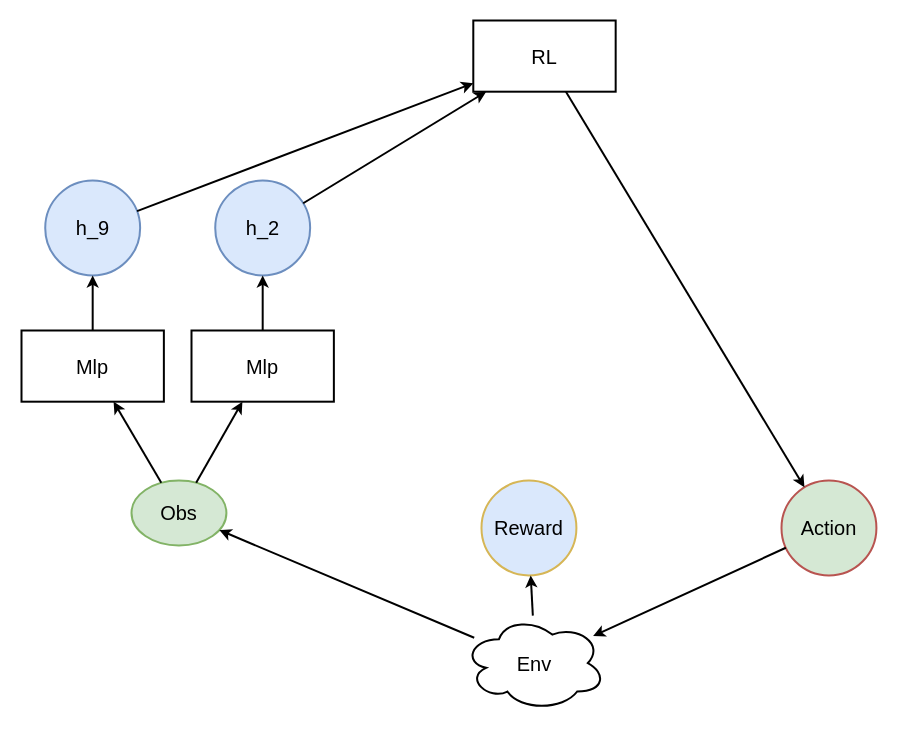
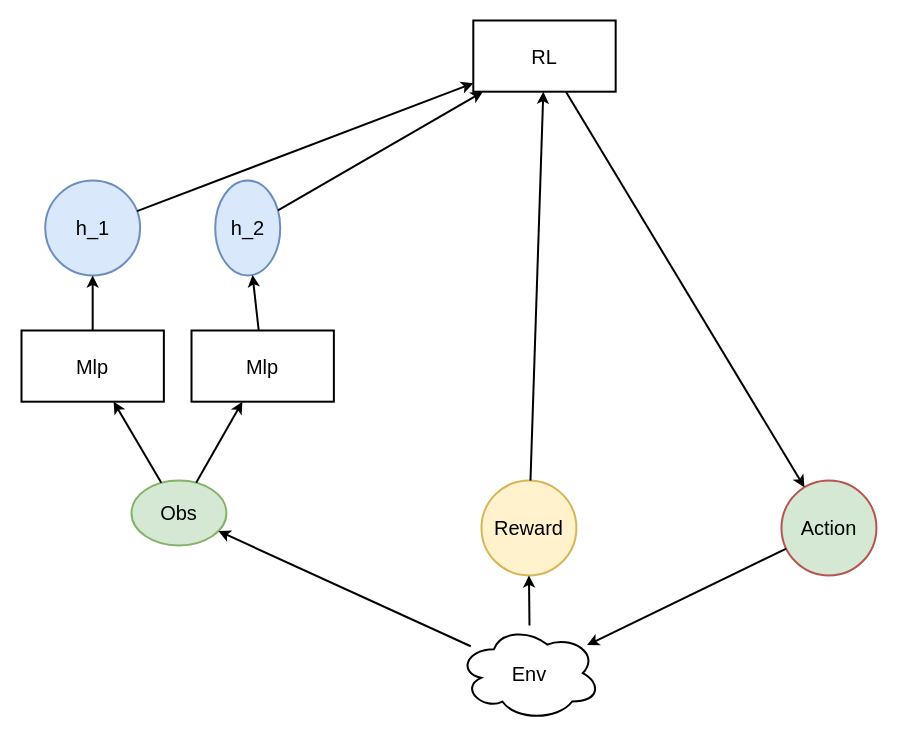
- <mxCell id="11" value="h_9" style="ellipse;whiteSpace=wrap;html=1;aspect=fixed;fillColor=#dae8fc;strokeColor=#6c8ebf;fontSize=20;strokeWidth=2;" parent="1" vertex="1"><mxGeometry x="44.724" y="180" width="94.915" height="94.915" as="geometry" /></mxCell>
+ <mxCell id="11" value="h_1" style="ellipse;whiteSpace=wrap;html=1;aspect=fixed;fillColor=#dae8fc;strokeColor=#6c8ebf;fontSize=20;strokeWidth=2;" parent="1" vertex="1"><mxGeometry x="44.724" y="180" width="94.915" height="94.915" as="geometry" /></mxCell>
- <mxCell id="12" value="h_2" style="ellipse;whiteSpace=wrap;html=1;aspect=fixed;fillColor=#dae8fc;strokeColor=#6c8ebf;fontSize=20;strokeWidth=2;" parent="1" vertex="1"><mxGeometry x="214.734" y="180" width="94.915" height="94.915" as="geometry" /></mxCell>
+ <mxCell id="12" value="h_2" style="ellipse;whiteSpace=wrap;html=1;aspect=fixed;fillColor=#dae8fc;strokeColor=#6c8ebf;fontSize=20;strokeWidth=2;" parent="1" vertex="1"><mxGeometry x="214.734" y="180" width="65" height="94.915" as="geometry" /></mxCell>
+ <mxCell id="21" value="" style="endArrow=classic;html=1;strokeWidth=2;" parent="1" source="5" target="15" edge="1"><mxGeometry width="50" height="50" relative="1" as="geometry"><mxPoint x="481" y="370" as="sourcePoint" /><mxPoint x="531" y="320" as="targetPoint" /></mxGeometry></mxCell>
- <mxCell id="5" value="Reward" style="ellipse;whiteSpace=wrap;html=1;aspect=fixed;fillColor=#dae8fc;strokeColor=#d6b656;fontSize=20;strokeWidth=2;" parent="1" vertex="1"><mxGeometry x="480.997" y="480.003" width="94.915" height="94.915" as="geometry" /></mxCell>
+ <mxCell id="5" value="Reward" style="ellipse;whiteSpace=wrap;html=1;aspect=fixed;fillColor=#fff2cc;strokeColor=#d6b656;fontSize=20;strokeWidth=2;" parent="1" vertex="1"><mxGeometry x="480.997" y="480.003" width="94.915" height="94.915" as="geometry" /></mxCell>
- <mxCell id="3" value="Env" style="ellipse;shape=cloud;whiteSpace=wrap;html=1;fontSize=20;strokeWidth=2;" parent="1" vertex="1"><mxGeometry x="462.793" y="615.085" width="142.373" height="94.915" as="geometry" /></mxCell>
+ <mxCell id="3" value="Env" style="ellipse;shape=cloud;whiteSpace=wrap;html=1;fontSize=20;strokeWidth=2;" parent="1" vertex="1"><mxGeometry x="457.793" y="625.085" width="142.373" height="94.915" as="geometry" /></mxCell>
